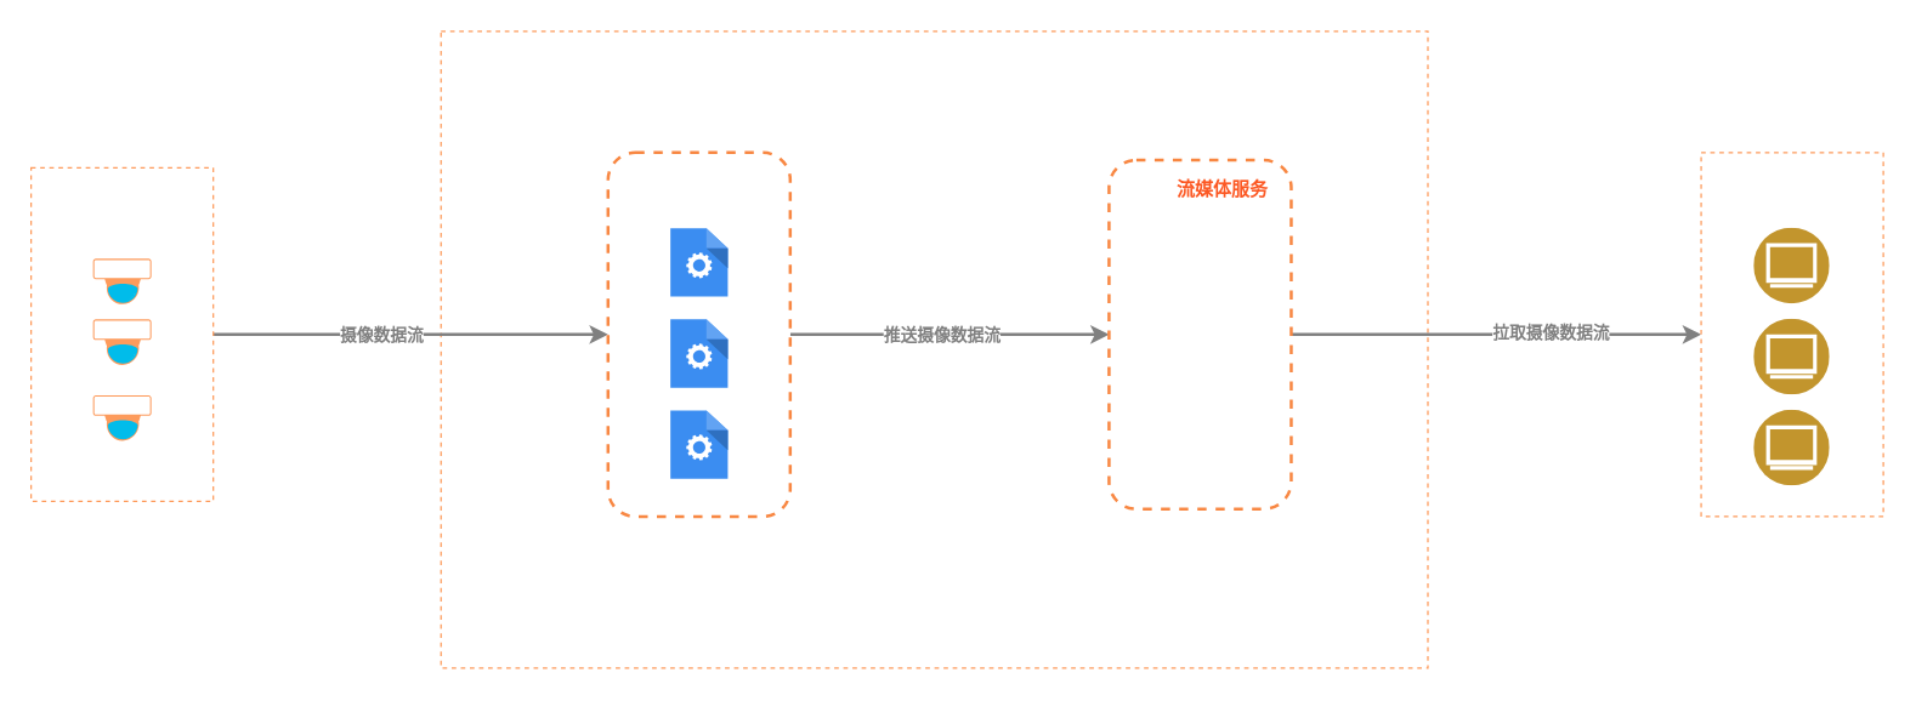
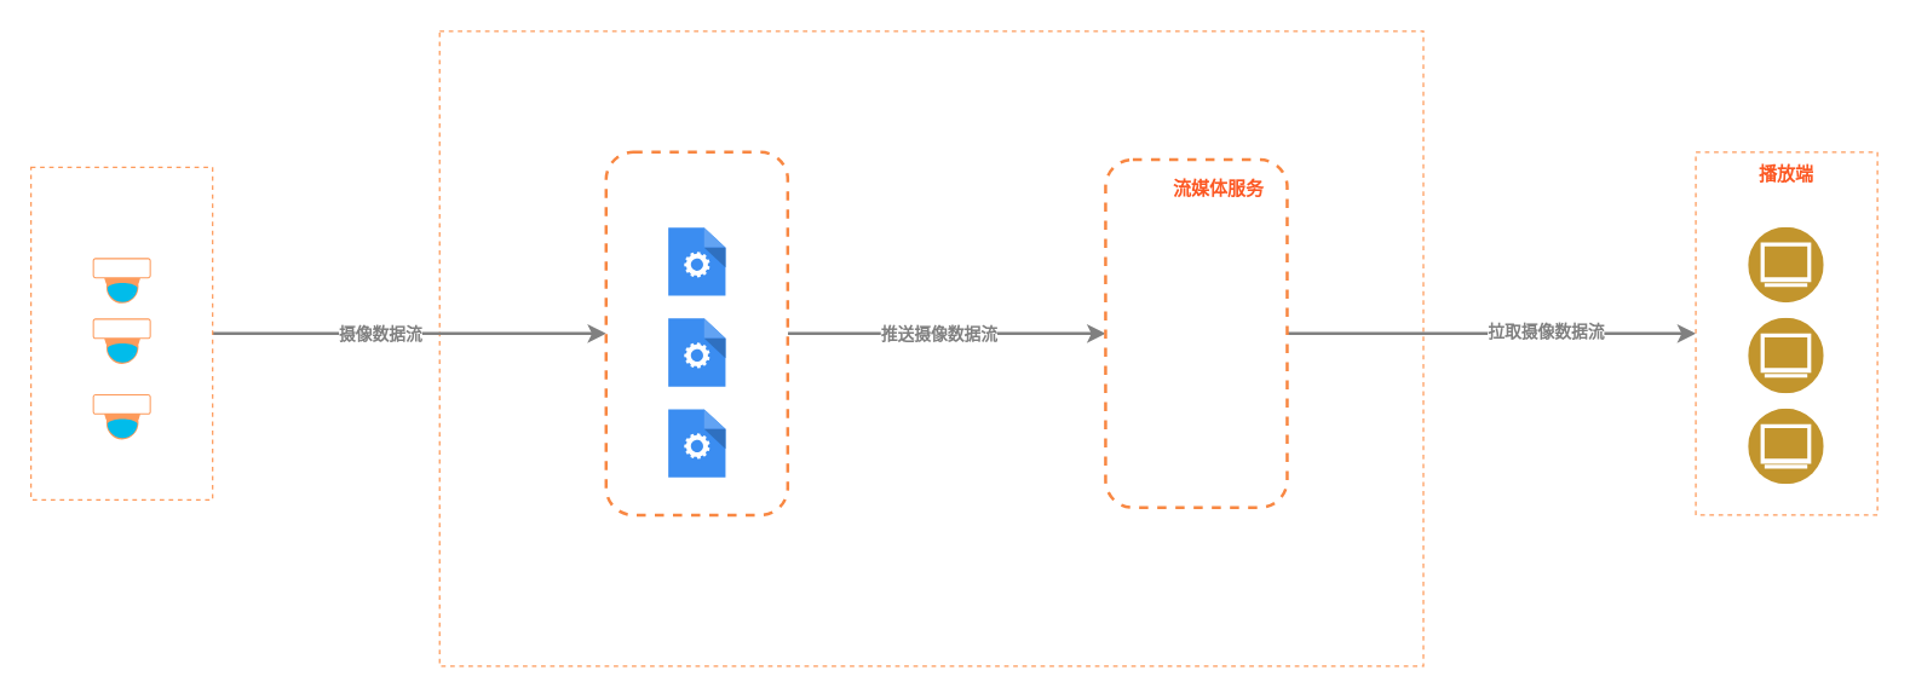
+ <mxCell id="24" value="播放端" style="text;html=1;strokeColor=none;fillColor=none;align=center;verticalAlign=middle;whiteSpace=wrap;rounded=0;dashed=1;labelBackgroundColor=none;fontColor=#FC5823;fontStyle=1" vertex="1" parent="1"><mxGeometry x="1140" y="100" width="80" height="30" as="geometry" /></mxCell>
